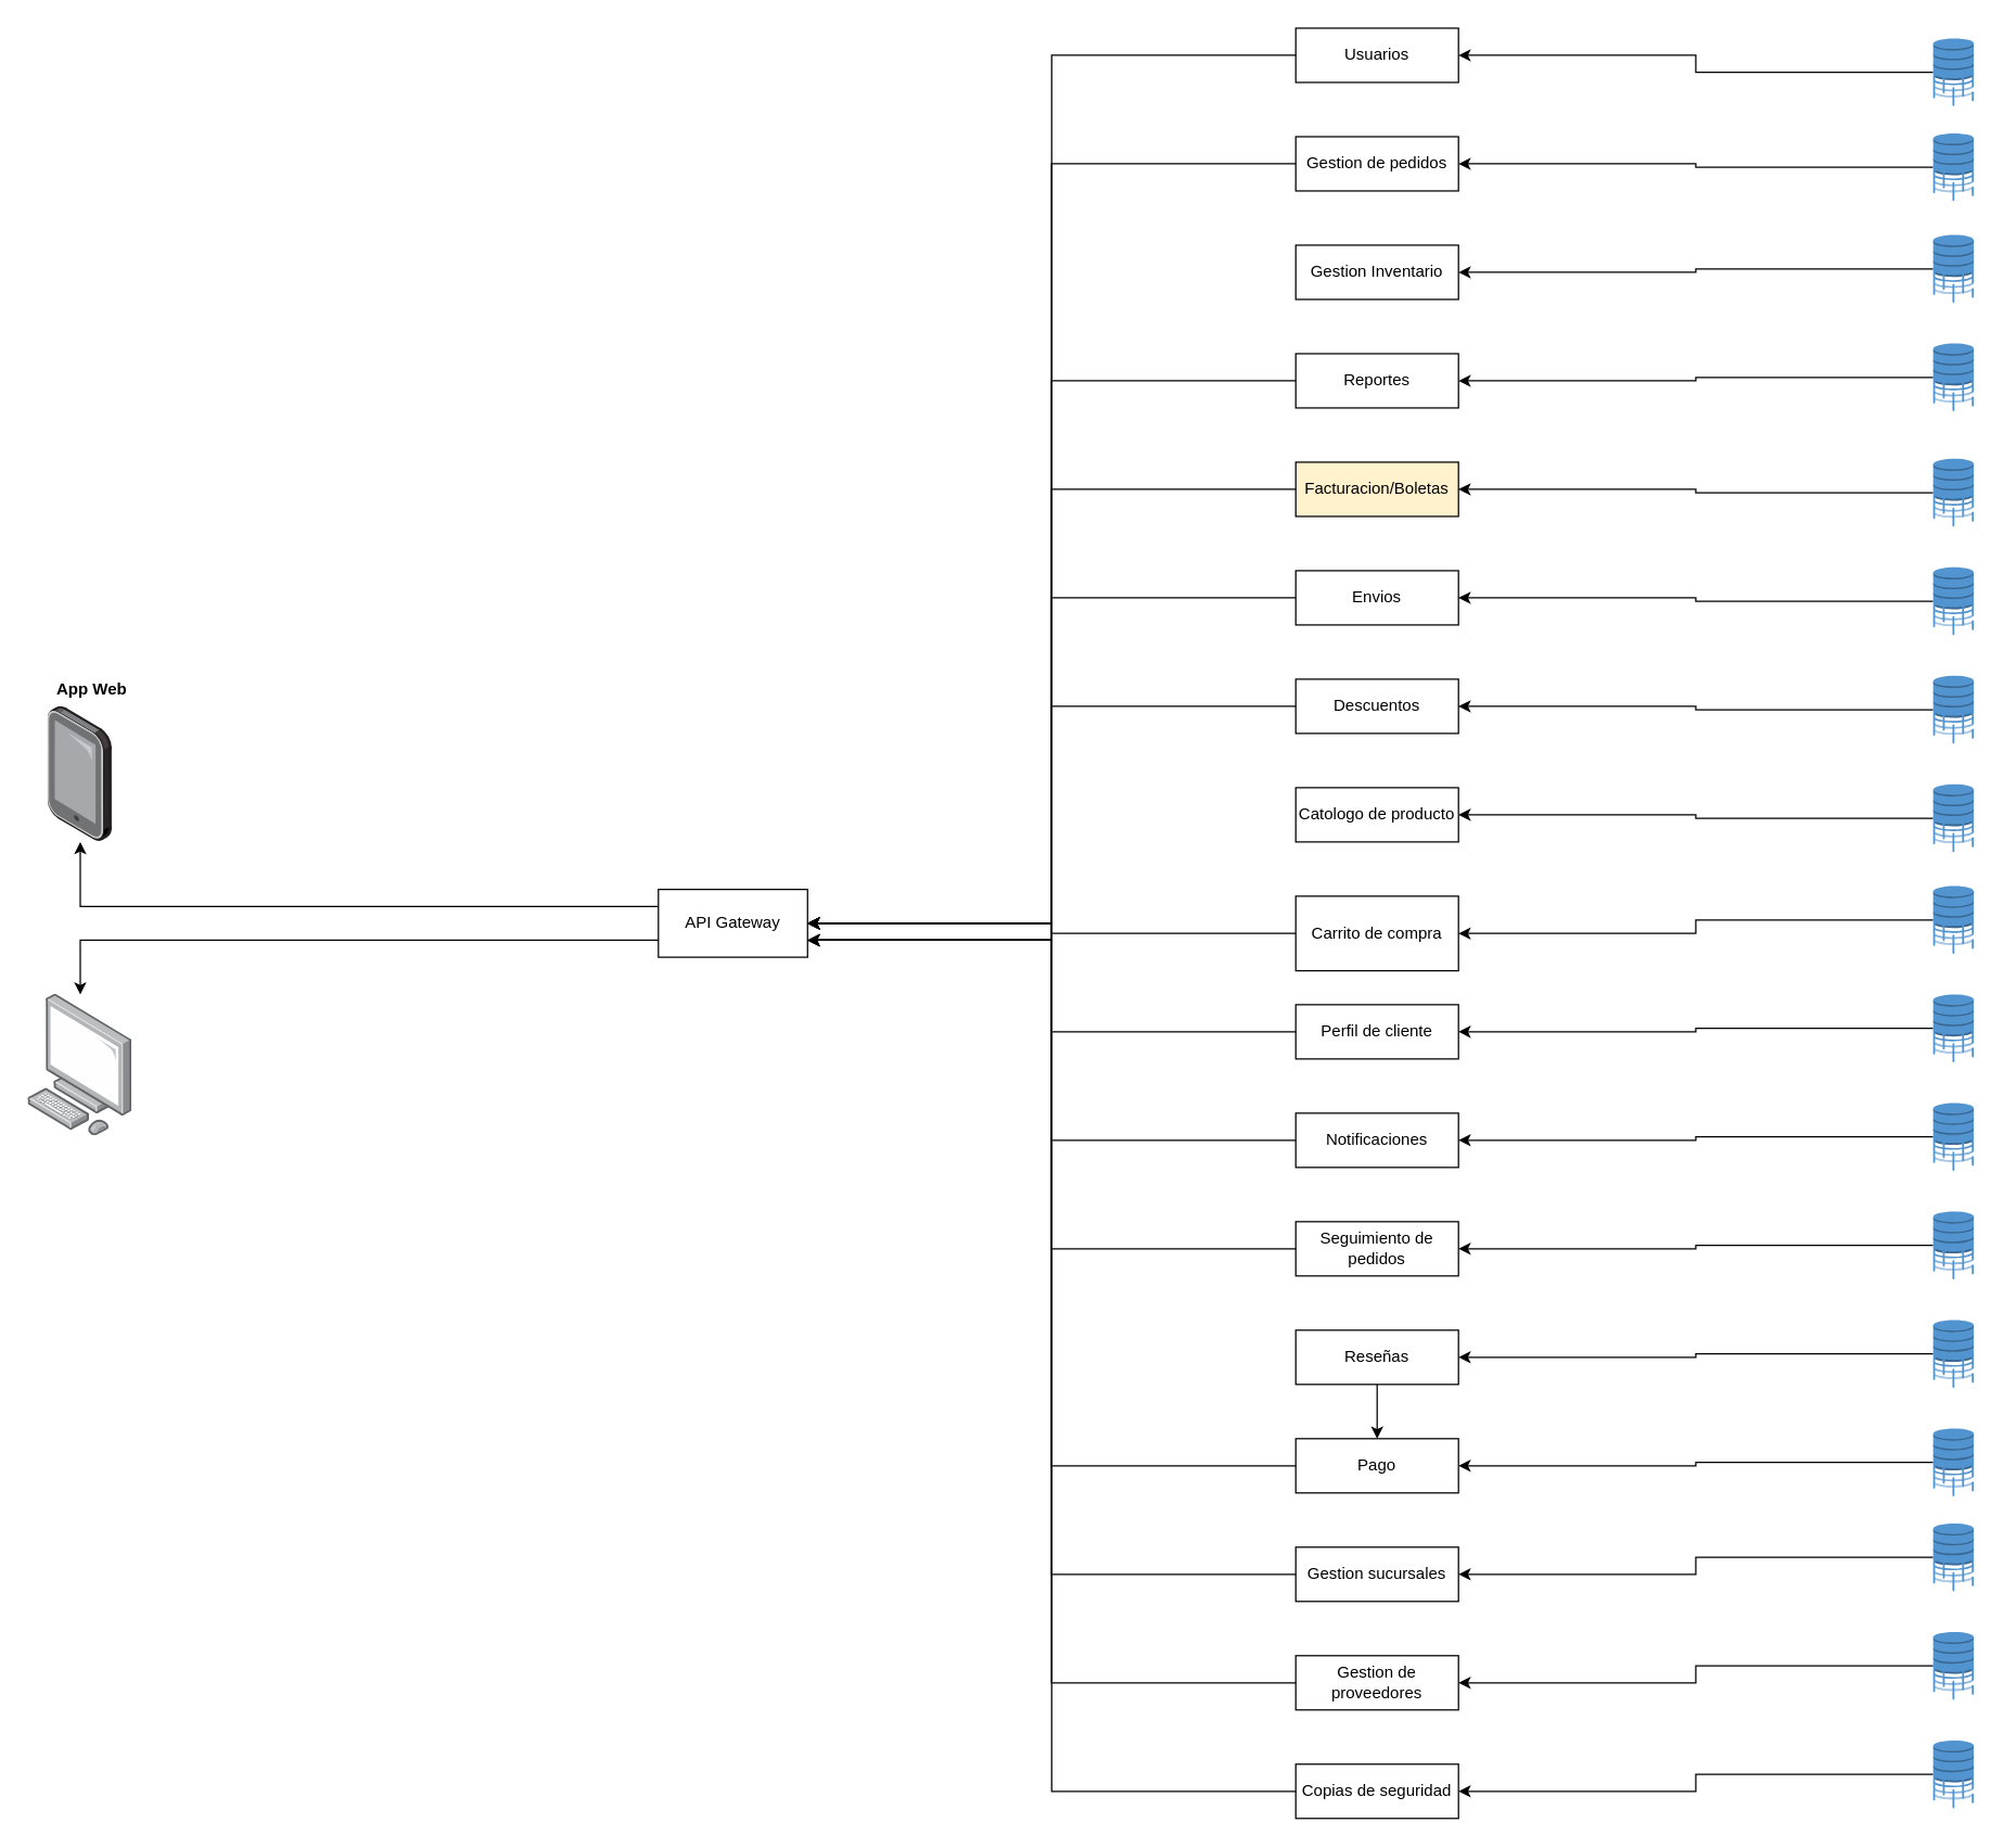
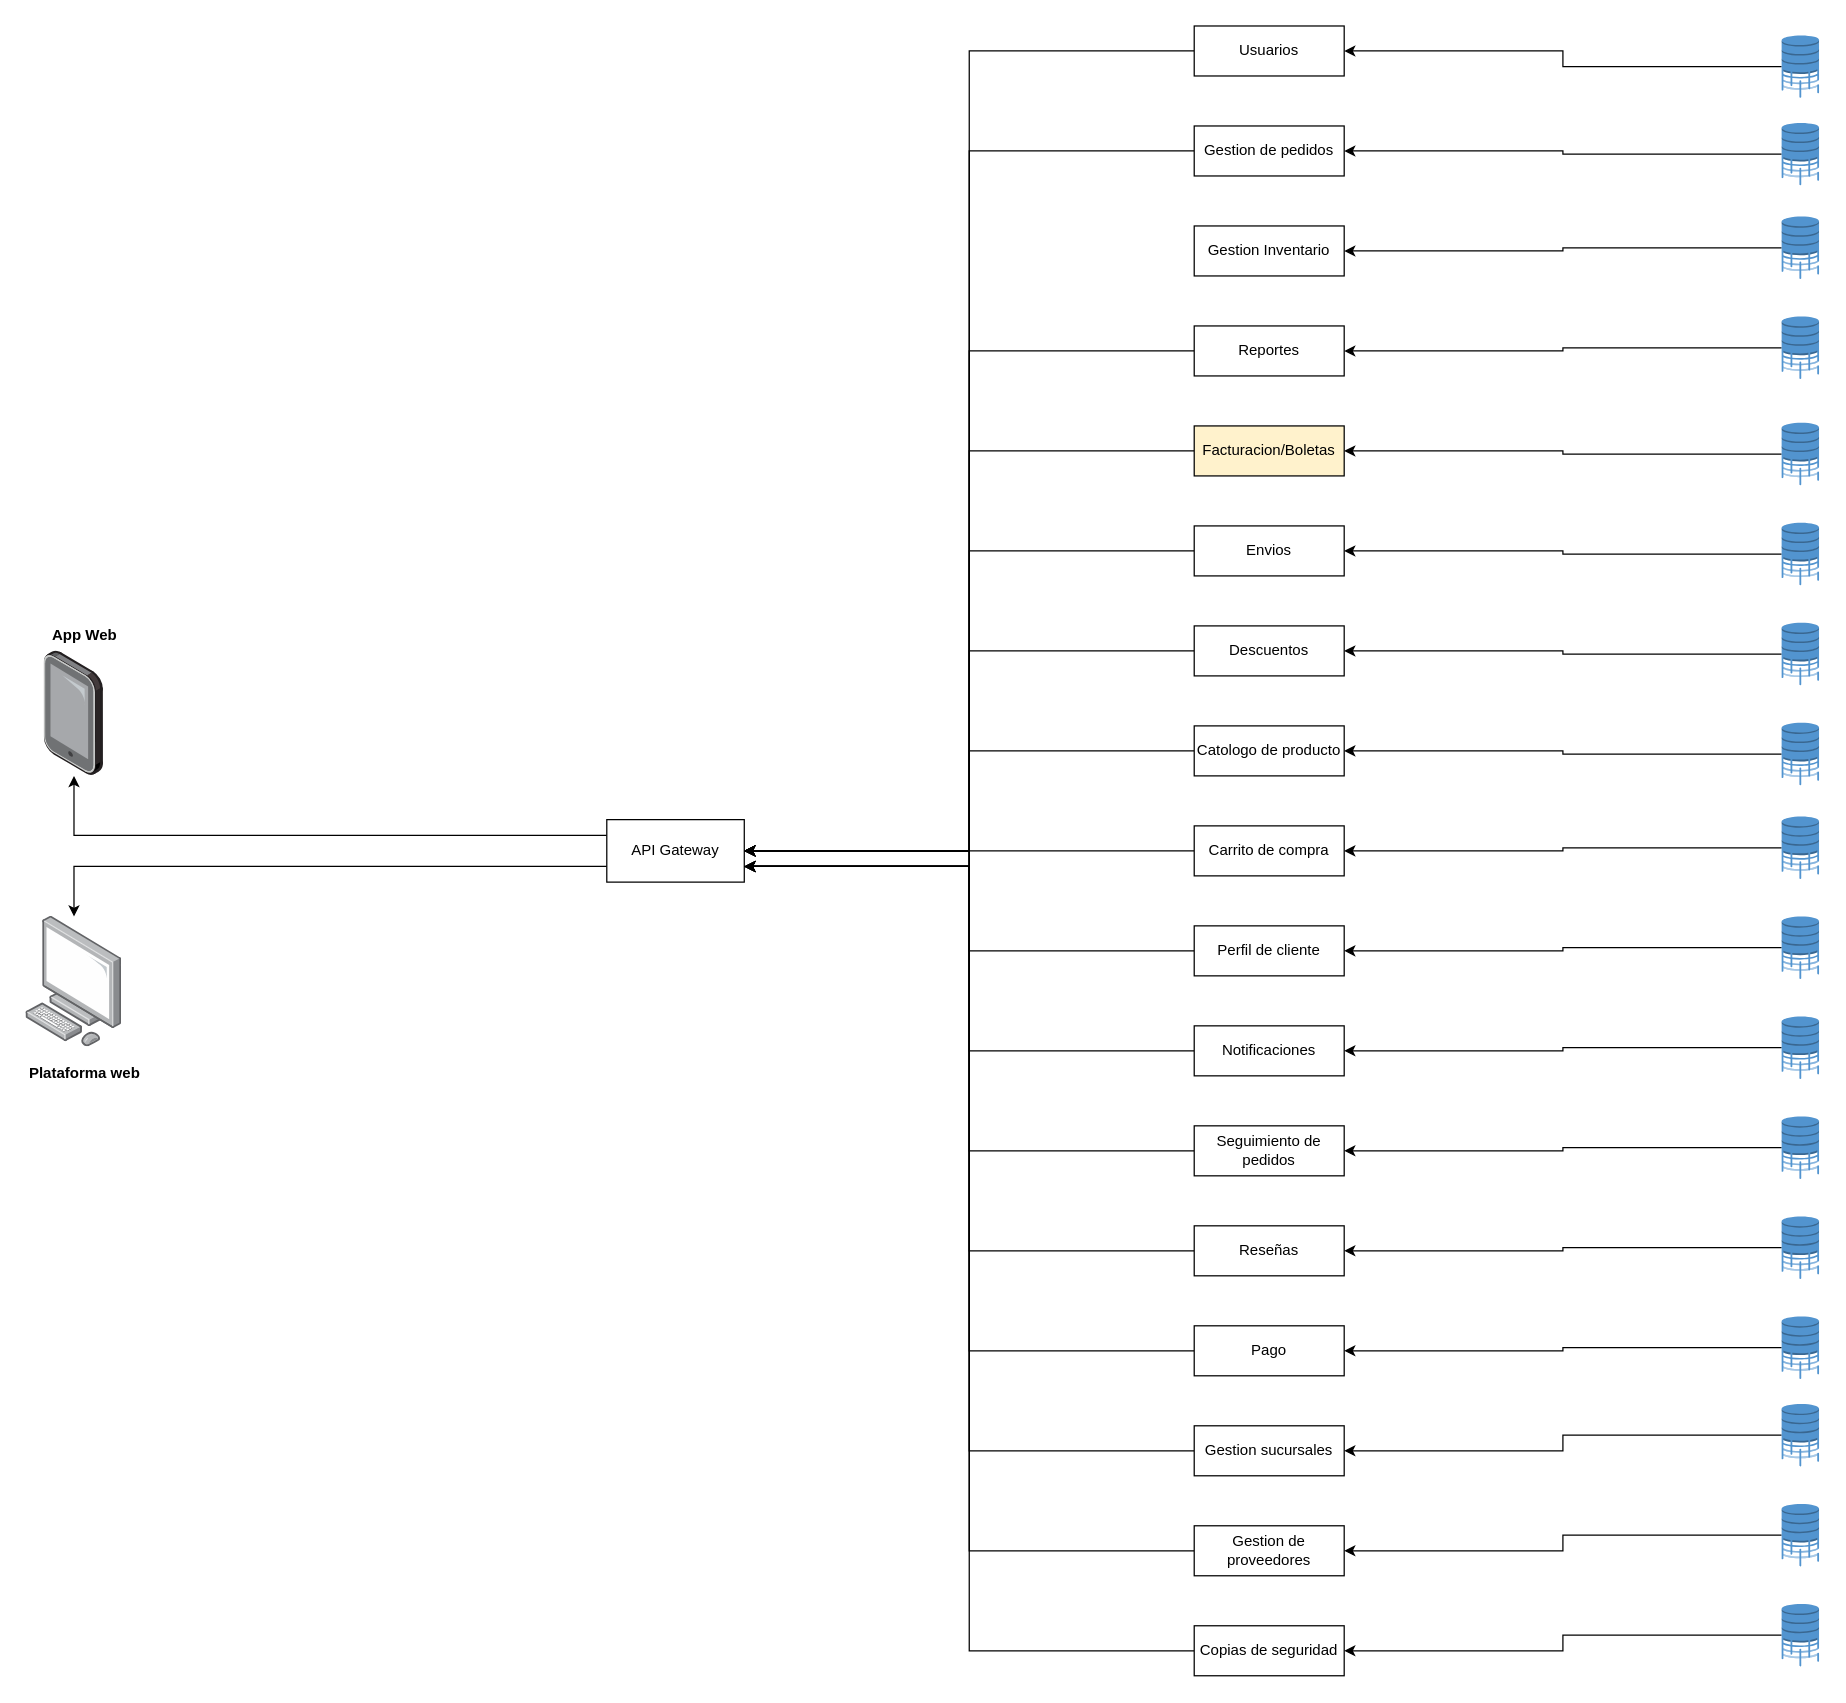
+ <mxCell id="16" style="edgeStyle=orthogonalEdgeStyle;rounded=0;orthogonalLoop=1;jettySize=auto;html=1;entryX=1;entryY=0.75;entryDx=0;entryDy=0;" edge="1" parent="1" source="17" target="4"><mxGeometry relative="1" as="geometry" /></mxCell>
- <mxCell id="13" value="Carrito de compra" style="html=1;whiteSpace=wrap;" vertex="1" parent="1"><mxGeometry x="955" y="660" width="120" height="55" as="geometry" /></mxCell>
+ <mxCell id="13" value="Carrito de compra" style="html=1;whiteSpace=wrap;" vertex="1" parent="1"><mxGeometry x="955" y="660" width="120" height="40" as="geometry" /></mxCell>
+ <mxCell id="74" value="Plataforma web" style="text;align=center;fontStyle=1;verticalAlign=middle;spacingLeft=3;spacingRight=3;strokeColor=none;rotatable=0;points=[[0,0.5],[1,0.5]];portConstraint=eastwest;html=1;" vertex="1" parent="1"><mxGeometry x="27.17" y="845" width="80" height="26" as="geometry" /></mxCell>
- <mxCell id="24" style="edgeStyle=orthogonalEdgeStyle;rounded=0;orthogonalLoop=1;jettySize=auto;html=1;" edge="1" parent="1" source="25" target="31"><mxGeometry relative="1" as="geometry" /></mxCell>
+ <mxCell id="24" style="edgeStyle=orthogonalEdgeStyle;rounded=0;orthogonalLoop=1;jettySize=auto;html=1;entryX=1;entryY=0.75;entryDx=0;entryDy=0;" edge="1" parent="1" source="25" target="4"><mxGeometry relative="1" as="geometry" /></mxCell>
